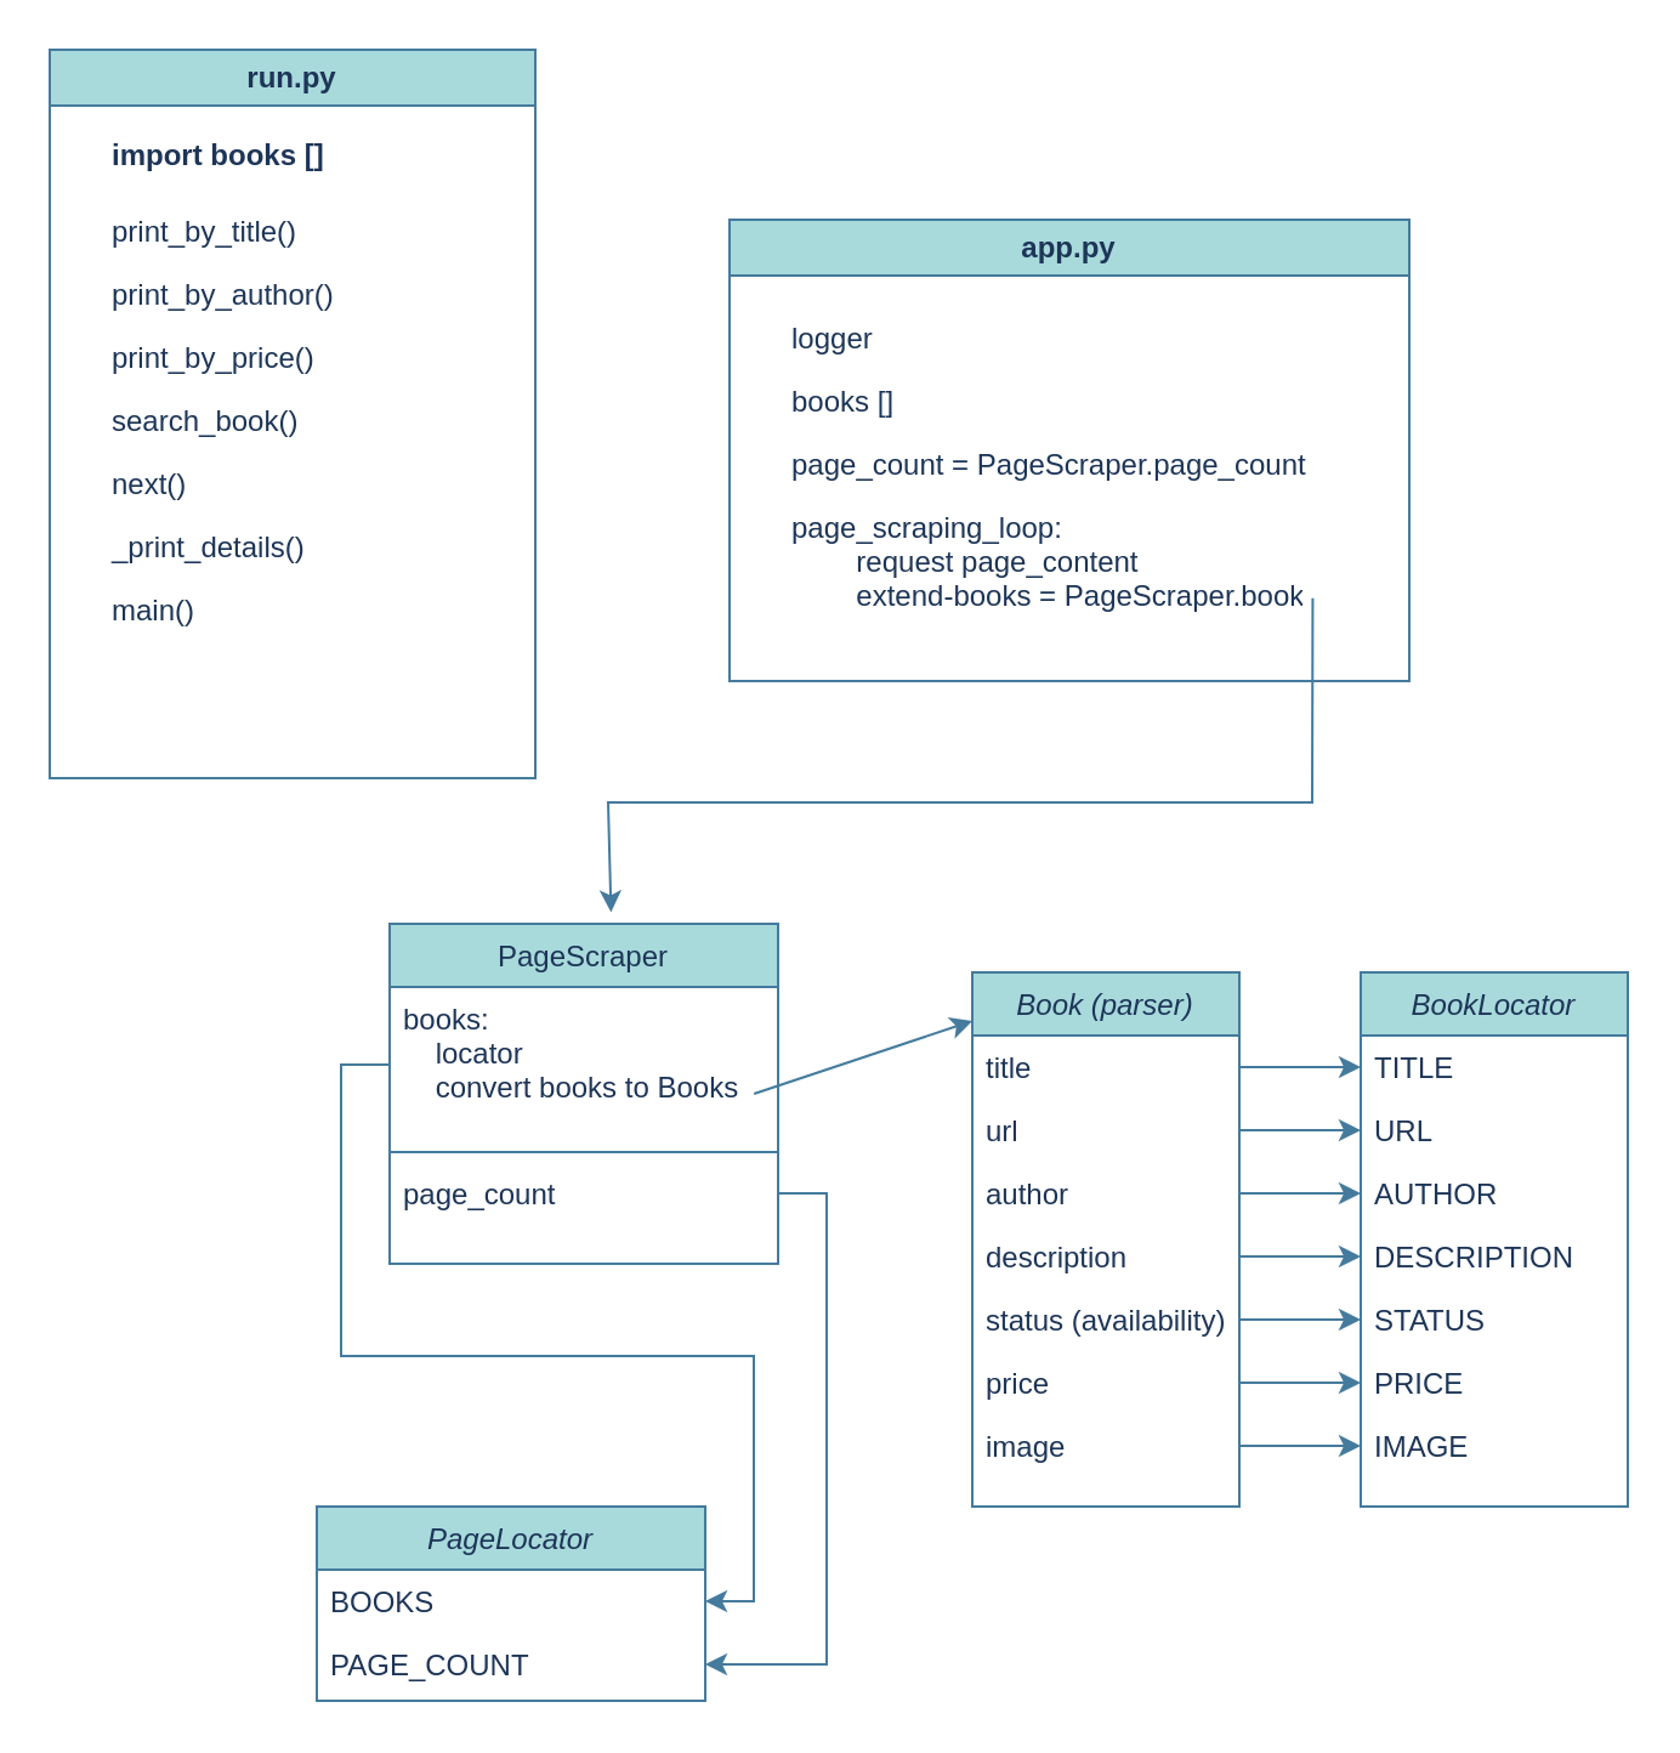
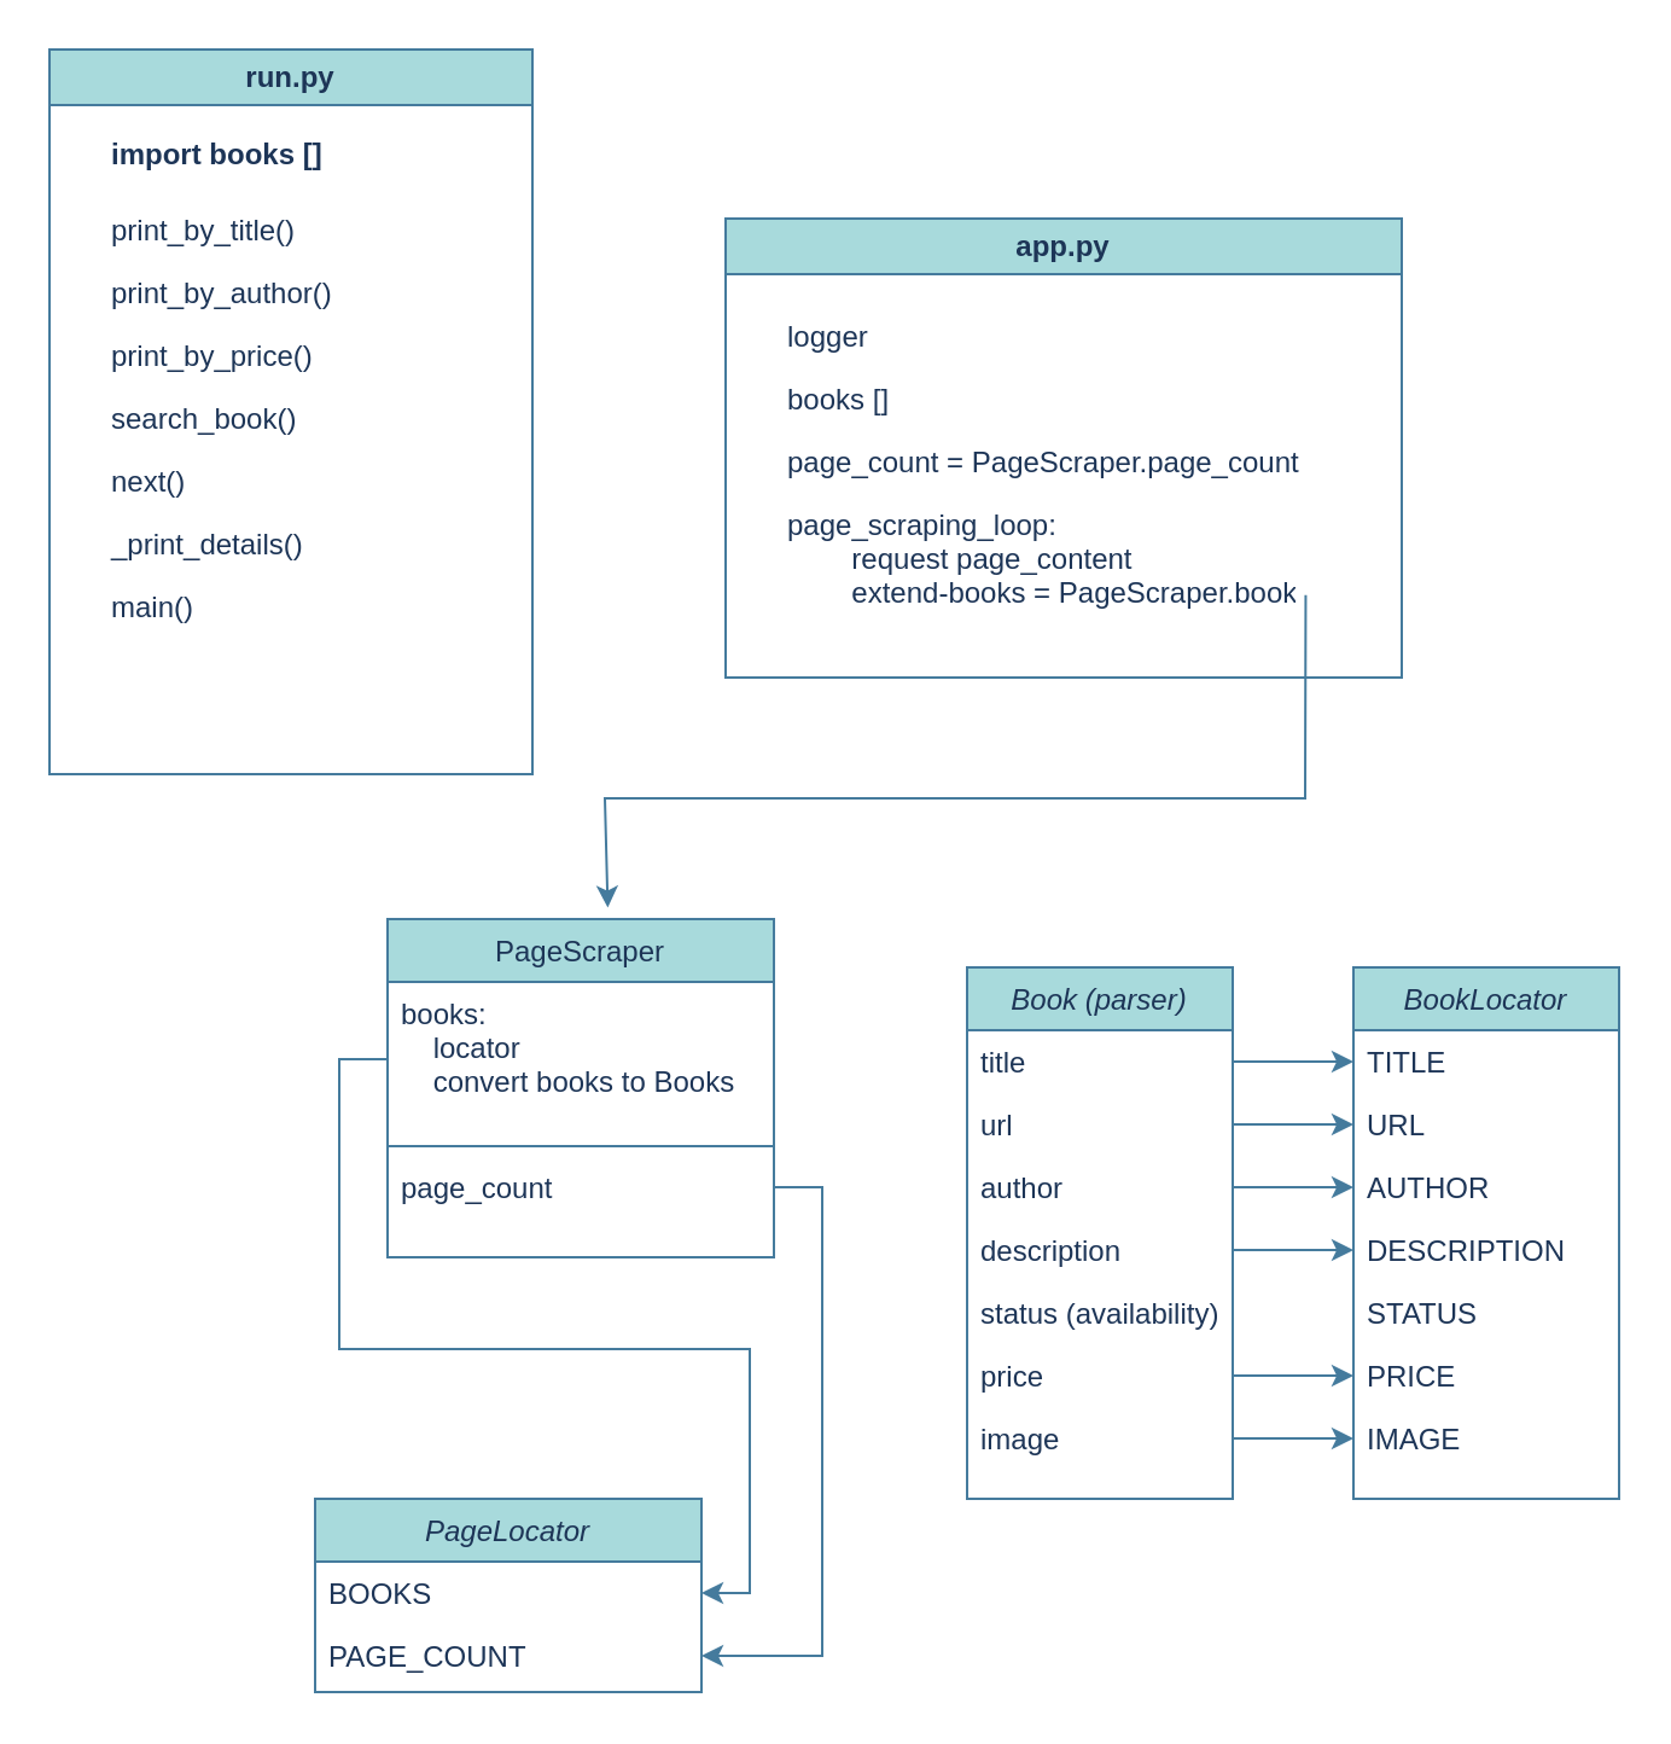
- <mxCell id="48" value="" style="endArrow=classic;html=1;rounded=0;exitX=0.938;exitY=0.687;exitDx=0;exitDy=0;exitPerimeter=0;entryX=0;entryY=0.091;entryDx=0;entryDy=0;entryPerimeter=0;labelBackgroundColor=none;strokeColor=#457B9D;fontColor=default;" edge="1" parent="1" source="11" target="2"><mxGeometry width="50" height="50" relative="1" as="geometry"><mxPoint x="250" y="720" as="sourcePoint" /><mxPoint x="300" y="670" as="targetPoint" /></mxGeometry></mxCell>
- <mxCell id="43" value="" style="endArrow=classic;html=1;rounded=0;labelBackgroundColor=none;strokeColor=#457B9D;fontColor=default;" edge="1" parent="1" source="7" target="19"><mxGeometry width="50" height="50" relative="1" as="geometry"><mxPoint x="530" y="511" as="sourcePoint" /><mxPoint x="580" y="511" as="targetPoint" /></mxGeometry></mxCell>
